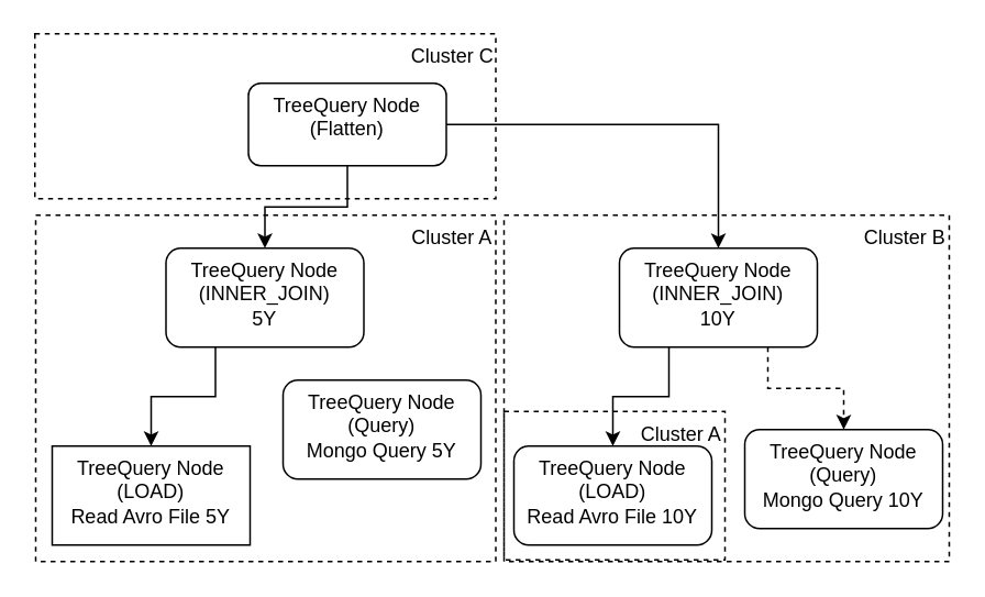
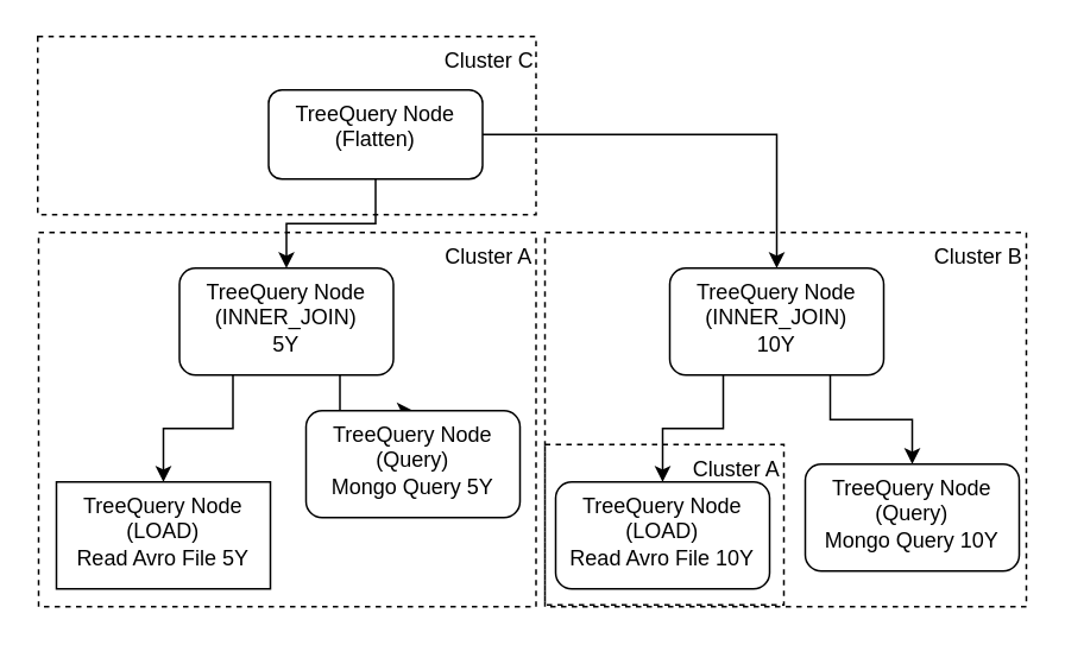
+ <mxCell id="8" style="edgeStyle=orthogonalEdgeStyle;rounded=0;orthogonalLoop=1;jettySize=auto;html=1;entryX=0.5;entryY=0;entryDx=0;entryDy=0;exitX=0.75;exitY=1;exitDx=0;exitDy=0;" edge="1" parent="1" source="9" target="13"><mxGeometry relative="1" as="geometry" /></mxCell>
- <mxCell id="11" style="edgeStyle=orthogonalEdgeStyle;rounded=0;orthogonalLoop=1;jettySize=auto;html=1;entryX=0.5;entryY=0;entryDx=0;entryDy=0;exitX=0.75;exitY=1;exitDx=0;exitDy=0;dashed=1;" edge="1" parent="1" source="12" target="15"><mxGeometry relative="1" as="geometry" /></mxCell>
+ <mxCell id="11" style="edgeStyle=orthogonalEdgeStyle;rounded=0;orthogonalLoop=1;jettySize=auto;html=1;entryX=0.5;entryY=0;entryDx=0;entryDy=0;exitX=0.75;exitY=1;exitDx=0;exitDy=0;" edge="1" parent="1" source="12" target="15"><mxGeometry relative="1" as="geometry" /></mxCell>
